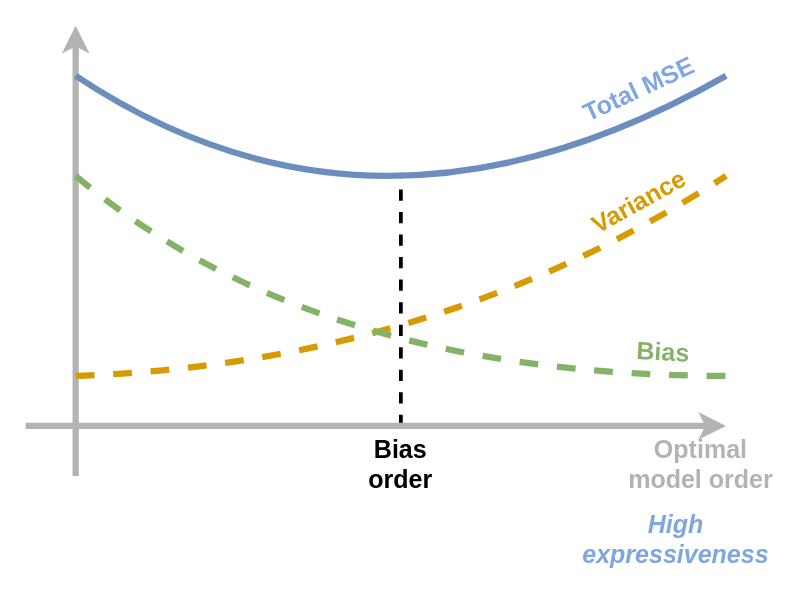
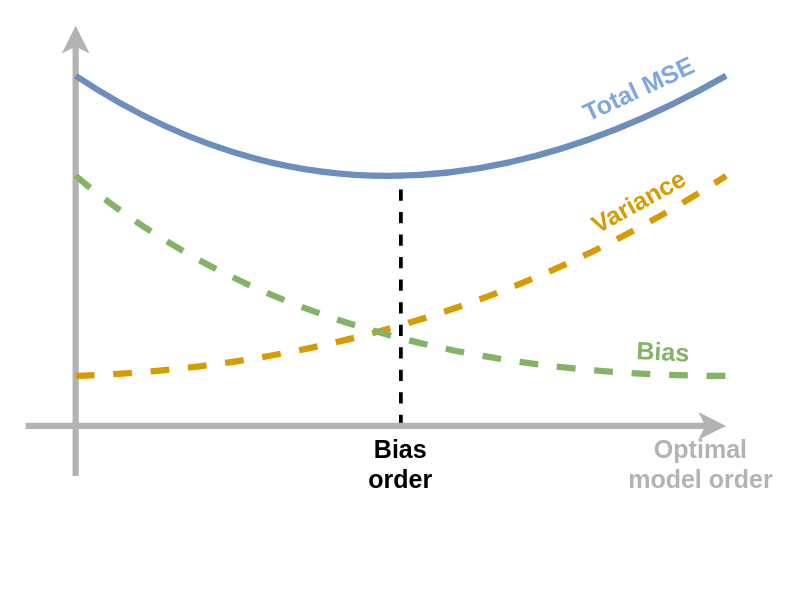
- <mxCell id="2" value="High expressiveness" style="text;html=1;align=center;verticalAlign=middle;whiteSpace=wrap;rounded=0;fontSize=20;fontStyle=3;fontColor=#7EA6E0;" parent="1" vertex="1"><mxGeometry x="460" y="400" width="160" height="60" as="geometry" /></mxCell>
